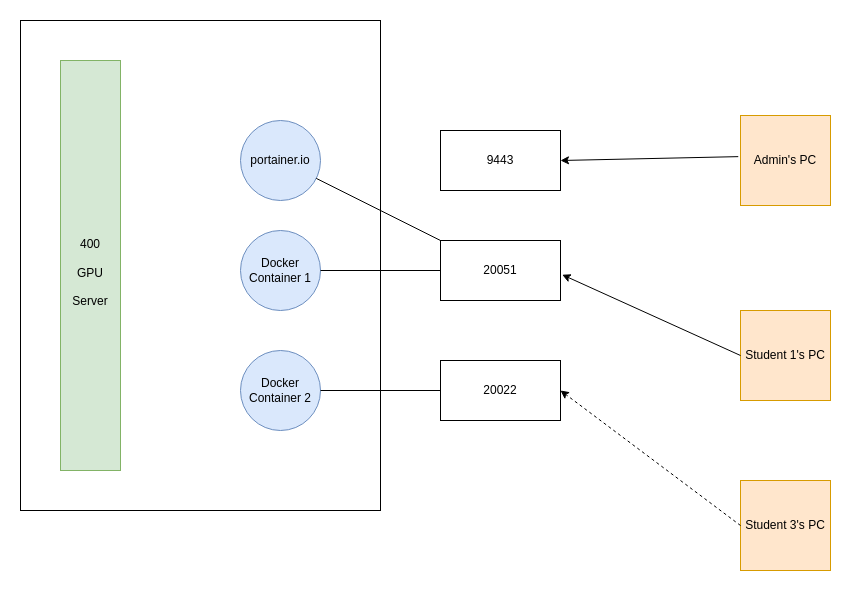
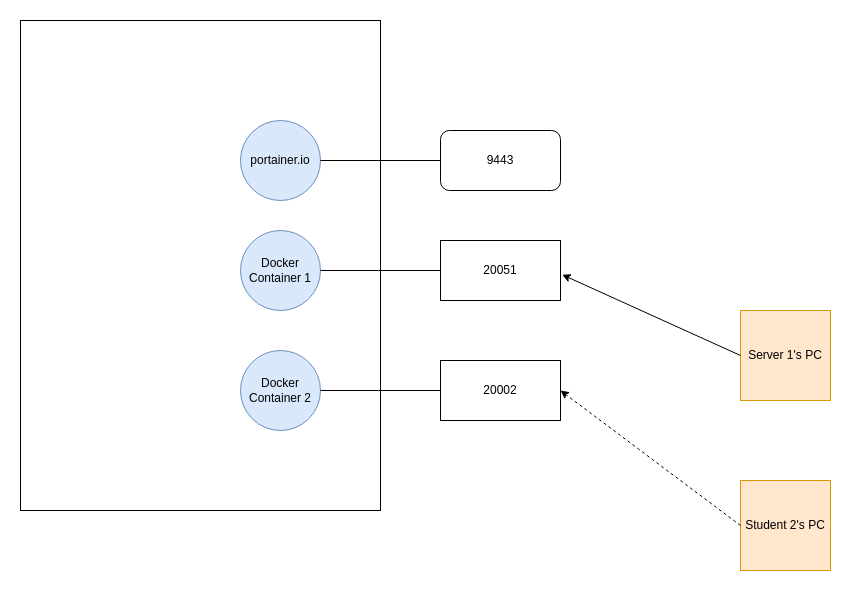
- <mxCell id="18" value="" style="endArrow=classic;html=1;rounded=0;exitX=-0.025;exitY=0.457;exitDx=0;exitDy=0;exitPerimeter=0;entryX=1;entryY=0.5;entryDx=0;entryDy=0;" edge="1" parent="1" source="7" target="6"><mxGeometry width="50" height="50" relative="1" as="geometry"><mxPoint x="610" y="100" as="sourcePoint" /><mxPoint x="660" y="50" as="targetPoint" /></mxGeometry></mxCell>
- <mxCell id="6" value="9443" style="rounded=0;whiteSpace=wrap;html=1;" vertex="1" parent="1"><mxGeometry x="440" y="130" width="120" height="60" as="geometry" /></mxCell>
+ <mxCell id="6" value="9443" style="whiteSpace=wrap;html=1;rounded=1;" vertex="1" parent="1"><mxGeometry x="440" y="130" width="120" height="60" as="geometry" /></mxCell>
- <mxCell id="7" value="Admin's PC" style="whiteSpace=wrap;html=1;aspect=fixed;fillColor=#ffe6cc;strokeColor=#d79b00;" vertex="1" parent="1"><mxGeometry x="740" y="115" width="90" height="90" as="geometry" /></mxCell>
- <mxCell id="5" value="" style="endArrow=none;html=1;rounded=0;" edge="1" parent="1" source="4" target="13"><mxGeometry width="50" height="50" relative="1" as="geometry"><mxPoint x="320" y="180" as="sourcePoint" /><mxPoint x="410" y="150" as="targetPoint" /></mxGeometry></mxCell>
+ <mxCell id="5" value="" style="endArrow=none;html=1;rounded=0;entryX=0;entryY=0.5;entryDx=0;entryDy=0;" edge="1" parent="1" source="4" target="6"><mxGeometry width="50" height="50" relative="1" as="geometry"><mxPoint x="320" y="180" as="sourcePoint" /><mxPoint x="410" y="150" as="targetPoint" /></mxGeometry></mxCell>
- <mxCell id="11" value="&lt;br&gt;400&lt;br&gt;&lt;br&gt;GPU&lt;br&gt;&lt;br&gt;Server" style="text;html=1;strokeColor=#82b366;fillColor=#d5e8d4;align=center;verticalAlign=middle;whiteSpace=wrap;rounded=0;" vertex="1" parent="1"><mxGeometry x="60" y="60" width="60" height="410" as="geometry" /></mxCell>
- <mxCell id="2" value="Student 1's PC" style="whiteSpace=wrap;html=1;aspect=fixed;fillColor=#ffe6cc;strokeColor=#d79b00;" vertex="1" parent="1"><mxGeometry x="740" y="310" width="90" height="90" as="geometry" /></mxCell>
+ <mxCell id="2" value="Server 1's PC" style="whiteSpace=wrap;html=1;aspect=fixed;fillColor=#ffe6cc;strokeColor=#d79b00;" vertex="1" parent="1"><mxGeometry x="740" y="310" width="90" height="90" as="geometry" /></mxCell>
- <mxCell id="15" value="20022" style="rounded=0;whiteSpace=wrap;html=1;" vertex="1" parent="1"><mxGeometry x="440" y="360" width="120" height="60" as="geometry" /></mxCell>
+ <mxCell id="15" value="20002" style="rounded=0;whiteSpace=wrap;html=1;" vertex="1" parent="1"><mxGeometry x="440" y="360" width="120" height="60" as="geometry" /></mxCell>
- <mxCell id="8" value="Student 3's PC" style="whiteSpace=wrap;html=1;aspect=fixed;fillColor=#ffe6cc;strokeColor=#d79b00;" vertex="1" parent="1"><mxGeometry x="740" y="480" width="90" height="90" as="geometry" /></mxCell>
+ <mxCell id="8" value="Student 2's PC" style="whiteSpace=wrap;html=1;aspect=fixed;fillColor=#ffe6cc;strokeColor=#d79b00;" vertex="1" parent="1"><mxGeometry x="740" y="480" width="90" height="90" as="geometry" /></mxCell>
